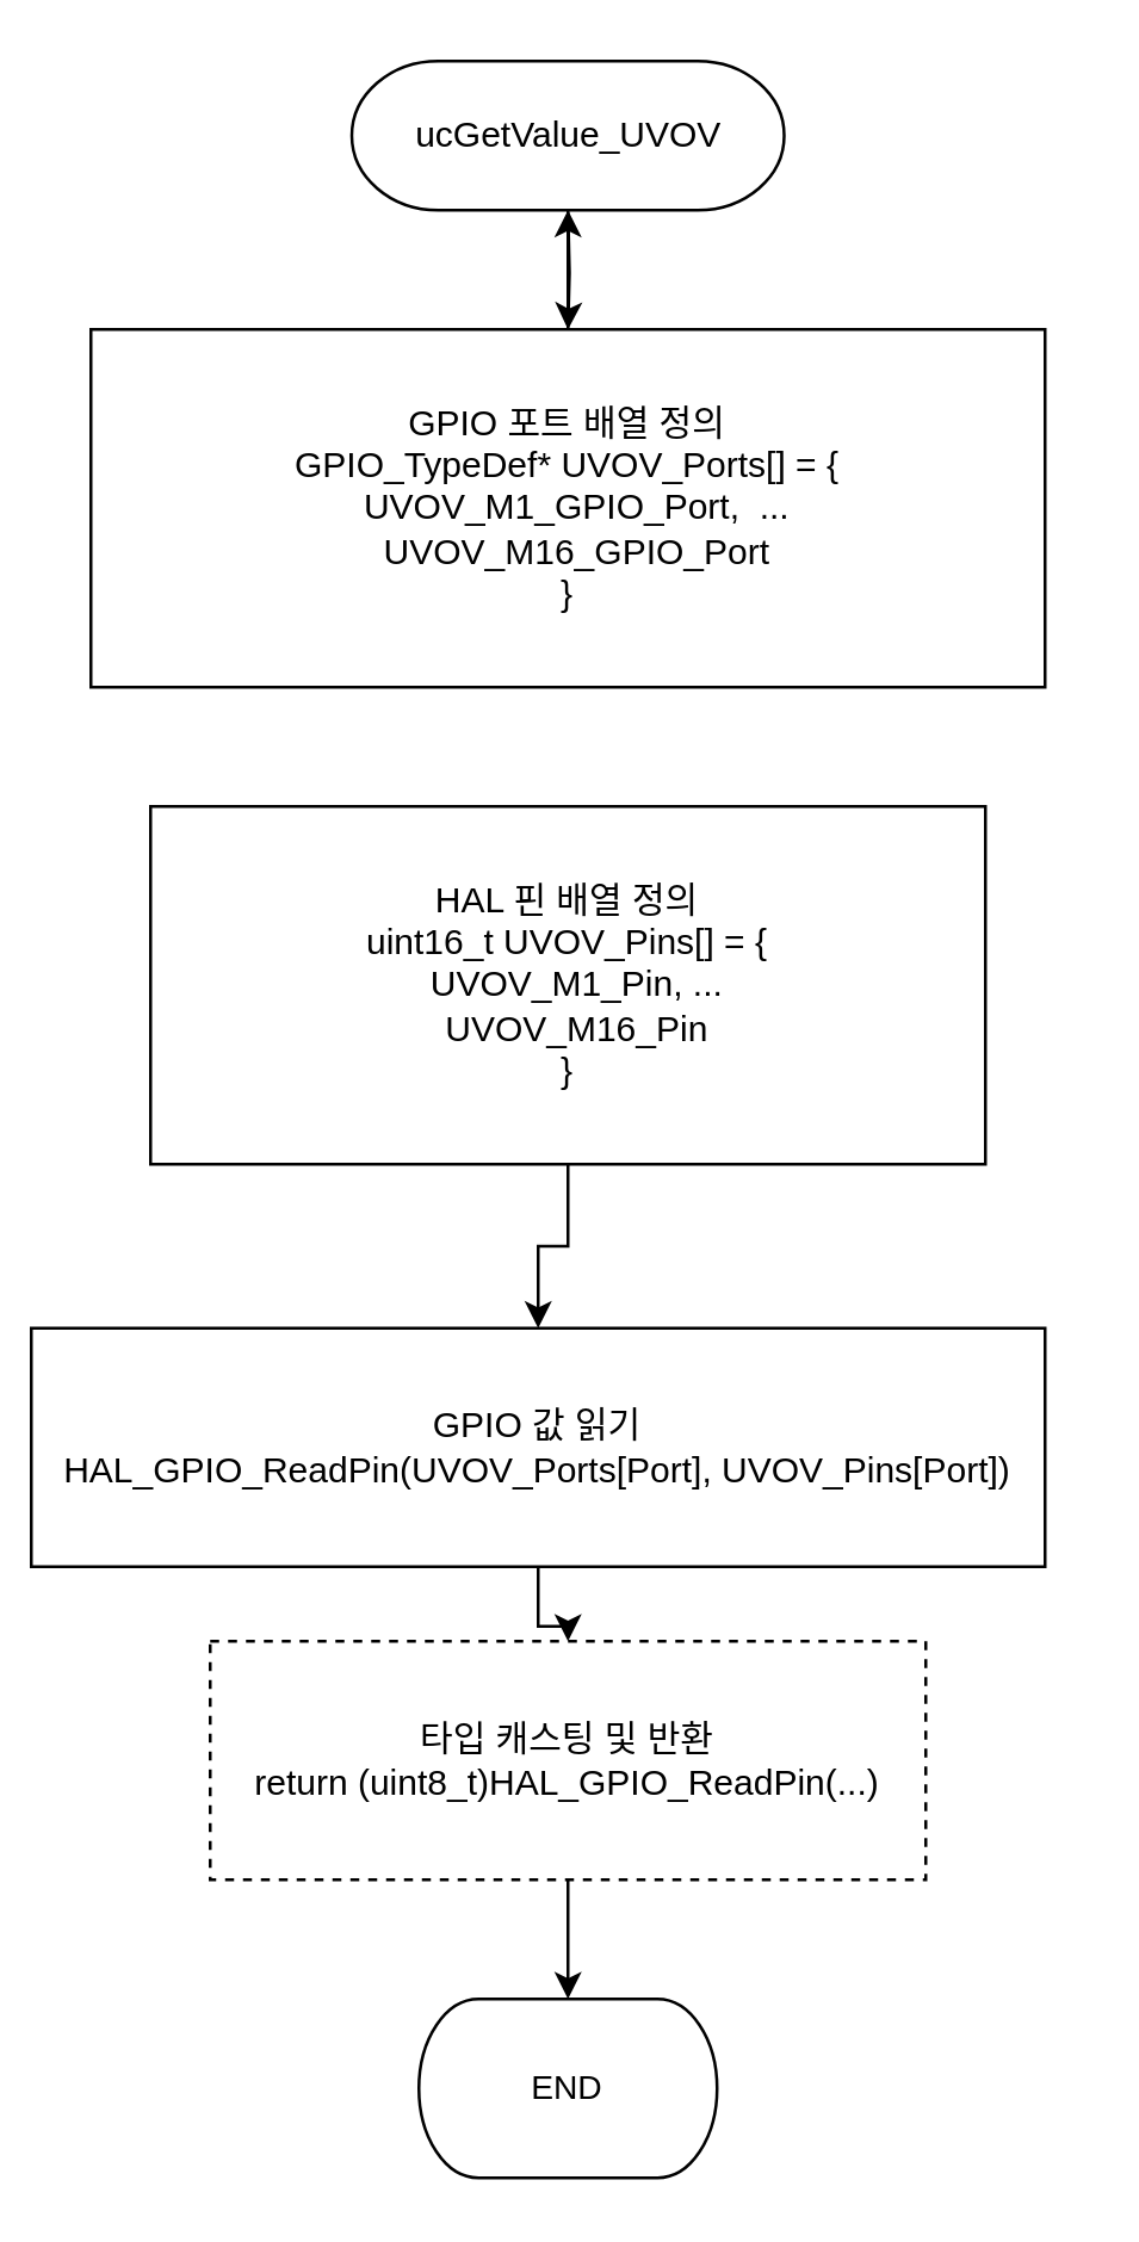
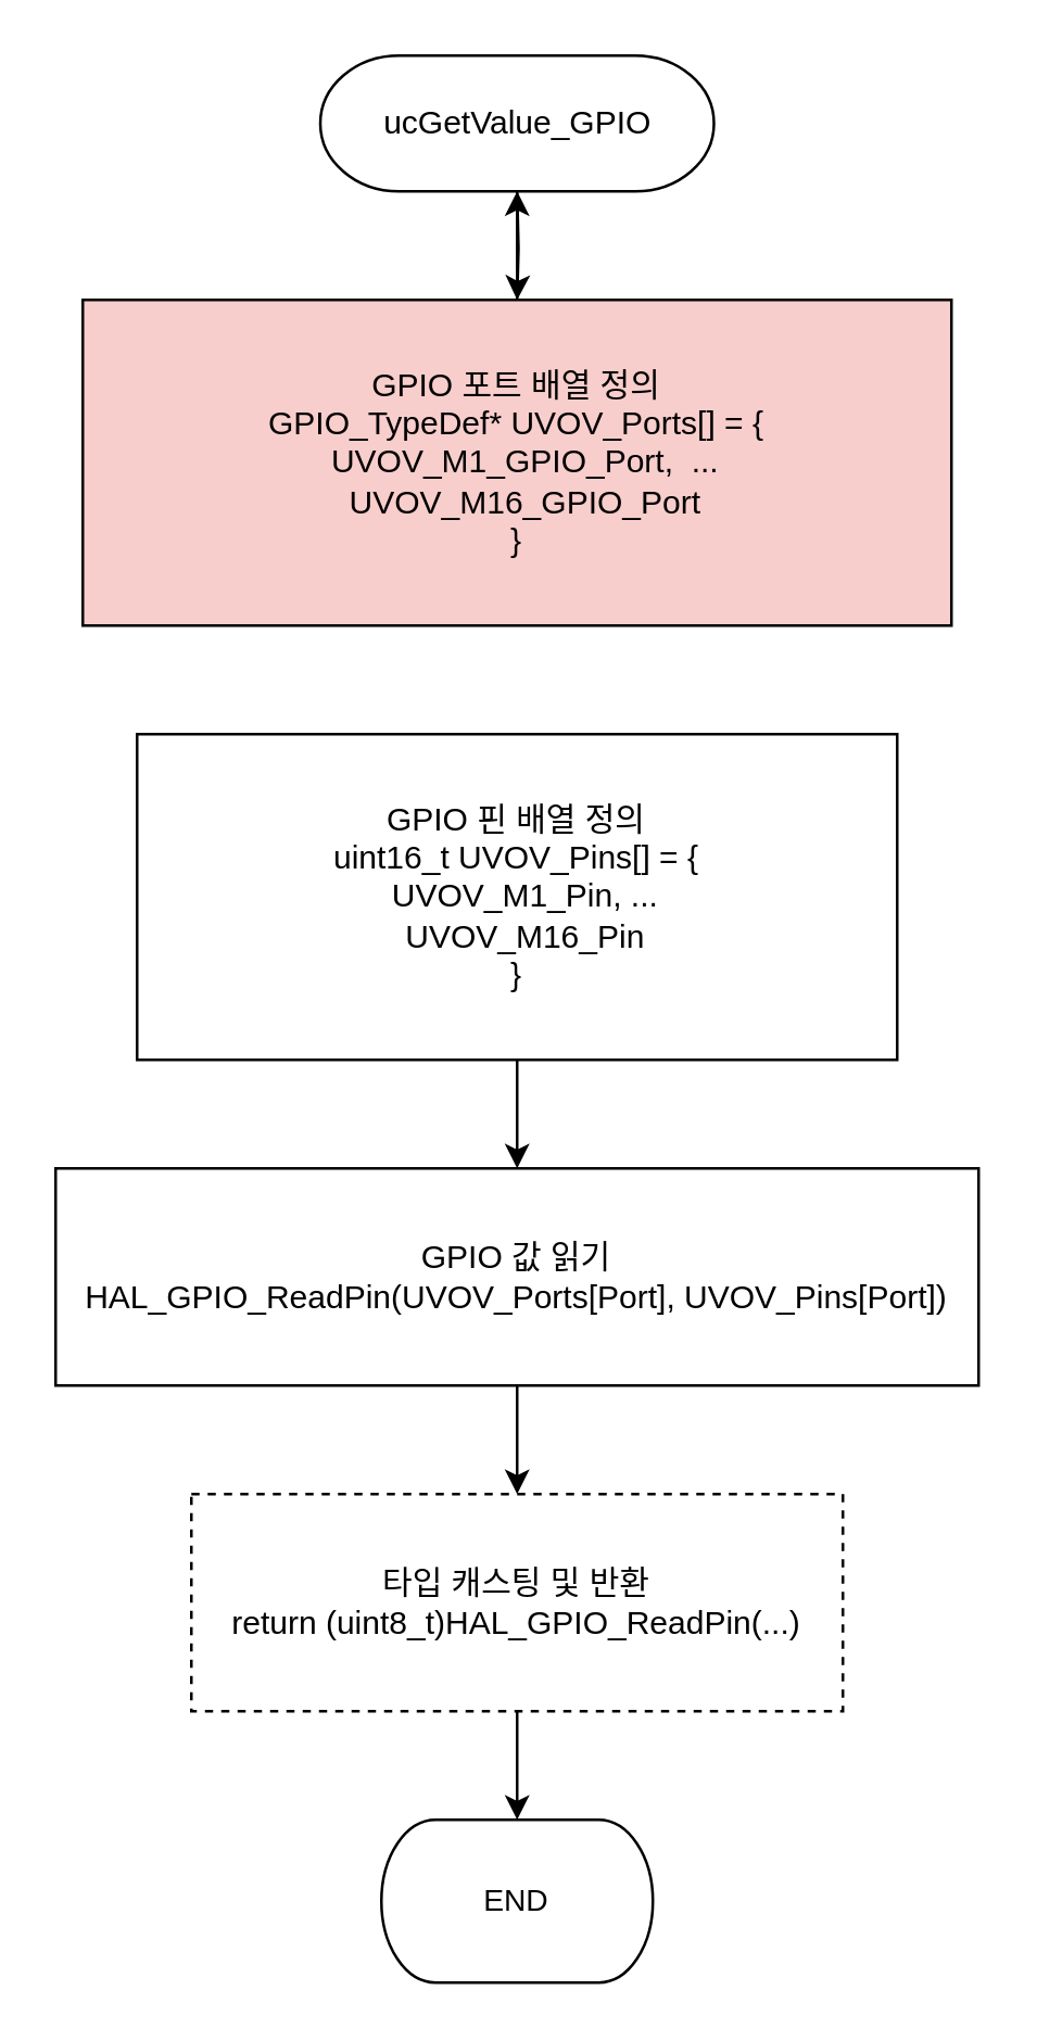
- <mxCell id="12" value="&lt;div style=&quot;&quot;&gt;&lt;font style=&quot;direction: ltr; line-height: 120%; opacity: 1;&quot;&gt;ucGetValue_UVOV&lt;br&gt;&lt;/font&gt;&lt;/div&gt;" style="verticalAlign=middle;align=center;overflow=width;vsdxID=2;fillColor=#FFFFFF;gradientColor=none;shape=stencil(tVLLDsIgEPwajiQIMfFe638Qu22JCM2Ctv69kK0Rm9qDibeZndkXC1NV6PUATIoQ0V9gNE3smToyKY3rAU1MiKmaqar1CB36m2uIDzo7M7r6e64wUZ4UOUWKB9GdIH4irzWu8B42vRrPScNFXZzN+5mvl3qJXE8mcPRRR+Pdh2Y1dsBTE95a3c0TkBRGgKEIb6wg1/r+ssCXd/vLCgm8z9caa+n6pb48dwrRV1H1Ew==);strokeColor=#000000;spacingTop=-1;spacingBottom=-1;spacingLeft=-1;spacingRight=-1;points=[[0.5,1,0],[0.5,0,0],[0,0.5,0],[1,0.5,0]];labelBackgroundColor=none;rounded=0;html=1;whiteSpace=wrap;strokeWidth=1;" parent="1" vertex="1"><mxGeometry x="117.5" y="20" width="145" height="50" as="geometry" /></mxCell>
+ <mxCell id="12" value="&lt;div style=&quot;&quot;&gt;&lt;font style=&quot;direction: ltr; line-height: 120%; opacity: 1;&quot;&gt;ucGetValue_GPIO&lt;br&gt;&lt;/font&gt;&lt;/div&gt;" style="verticalAlign=middle;align=center;overflow=width;vsdxID=2;fillColor=#FFFFFF;gradientColor=none;shape=stencil(tVLLDsIgEPwajiQIMfFe638Qu22JCM2Ctv69kK0Rm9qDibeZndkXC1NV6PUATIoQ0V9gNE3smToyKY3rAU1MiKmaqar1CB36m2uIDzo7M7r6e64wUZ4UOUWKB9GdIH4irzWu8B42vRrPScNFXZzN+5mvl3qJXE8mcPRRR+Pdh2Y1dsBTE95a3c0TkBRGgKEIb6wg1/r+ssCXd/vLCgm8z9caa+n6pb48dwrRV1H1Ew==);strokeColor=#000000;spacingTop=-1;spacingBottom=-1;spacingLeft=-1;spacingRight=-1;points=[[0.5,1,0],[0.5,0,0],[0,0.5,0],[1,0.5,0]];labelBackgroundColor=none;rounded=0;html=1;whiteSpace=wrap;strokeWidth=1;" parent="1" vertex="1"><mxGeometry x="117.5" y="20" width="145" height="50" as="geometry" /></mxCell>
- <mxCell id="2" value="GPIO 포트 배열 정의&lt;br&gt;GPIO_TypeDef* UVOV_Ports[] = {&lt;br&gt;&amp;nbsp; UVOV_M1_GPIO_Port,&amp;nbsp; ...&lt;br&gt;&amp;nbsp; UVOV_M16_GPIO_Port&lt;br&gt;}" style="rounded=0;whiteSpace=wrap;html=1;strokeWidth=1;" parent="1" vertex="1"><mxGeometry x="30" y="110" width="320" height="120" as="geometry" /></mxCell>
+ <mxCell id="2" value="GPIO 포트 배열 정의&lt;br&gt;GPIO_TypeDef* UVOV_Ports[] = {&lt;br&gt;&amp;nbsp; UVOV_M1_GPIO_Port,&amp;nbsp; ...&lt;br&gt;&amp;nbsp; UVOV_M16_GPIO_Port&lt;br&gt;}" style="rounded=0;whiteSpace=wrap;html=1;strokeWidth=1;fillColor=#f8cecc;" parent="1" vertex="1"><mxGeometry x="30" y="110" width="320" height="120" as="geometry" /></mxCell>
- <mxCell id="3" value="HAL 핀 배열 정의&lt;br&gt;uint16_t UVOV_Pins[] = {&lt;br&gt;&amp;nbsp; UVOV_M1_Pin, ...&lt;br&gt;&amp;nbsp; UVOV_M16_Pin&lt;br&gt;}" style="rounded=0;whiteSpace=wrap;html=1;strokeWidth=1;" parent="1" vertex="1"><mxGeometry x="50" y="270" width="280" height="120" as="geometry" /></mxCell>
+ <mxCell id="3" value="GPIO 핀 배열 정의&lt;br&gt;uint16_t UVOV_Pins[] = {&lt;br&gt;&amp;nbsp; UVOV_M1_Pin, ...&lt;br&gt;&amp;nbsp; UVOV_M16_Pin&lt;br&gt;}" style="rounded=0;whiteSpace=wrap;html=1;strokeWidth=1;" parent="1" vertex="1"><mxGeometry x="50" y="270" width="280" height="120" as="geometry" /></mxCell>
- <mxCell id="4" value="GPIO 값 읽기&lt;br&gt;HAL_GPIO_ReadPin(UVOV_Ports[Port], UVOV_Pins[Port])" style="rounded=0;whiteSpace=wrap;html=1;strokeWidth=1;" parent="1" vertex="1"><mxGeometry x="10" y="445" width="340" height="80" as="geometry" /></mxCell>
+ <mxCell id="4" value="GPIO 값 읽기&lt;br&gt;HAL_GPIO_ReadPin(UVOV_Ports[Port], UVOV_Pins[Port])" style="rounded=0;whiteSpace=wrap;html=1;strokeWidth=1;" parent="1" vertex="1"><mxGeometry x="20" y="430" width="340" height="80" as="geometry" /></mxCell>
